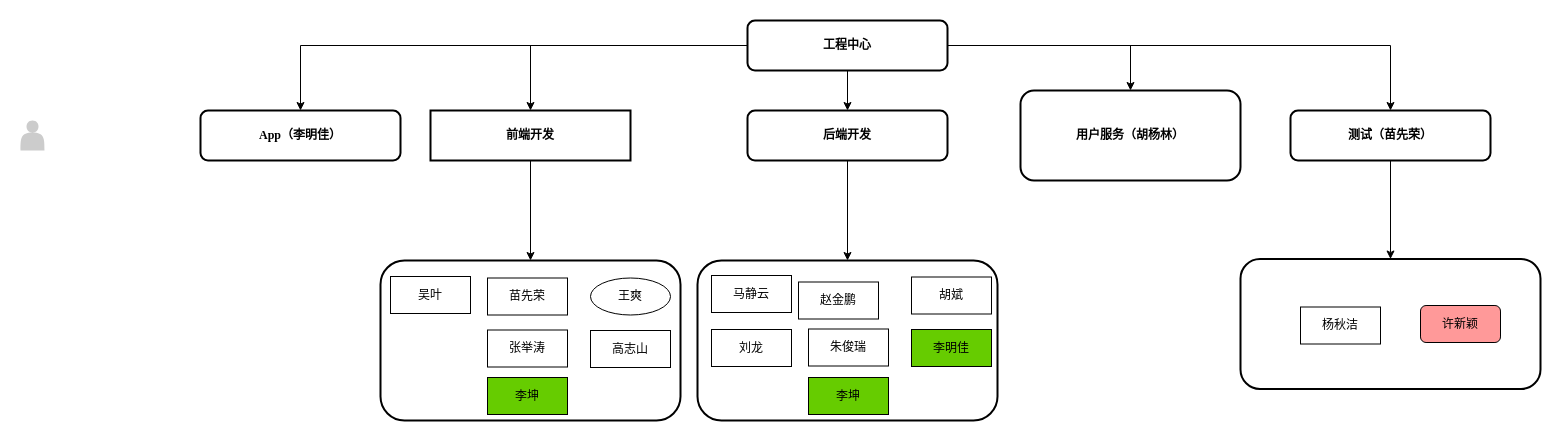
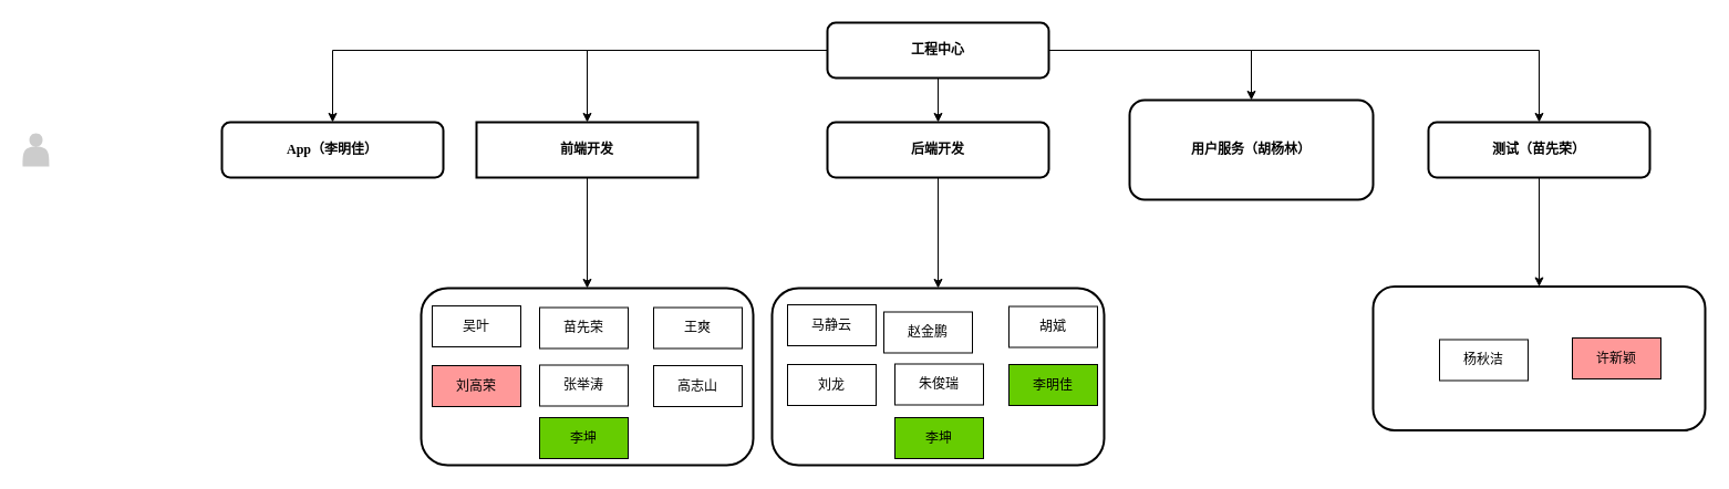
- <mxCell id="17" value="王爽" style="ellipse;whiteSpace=wrap;html=1;" vertex="1" parent="1"><mxGeometry x="590" y="277.5" width="80" height="37" as="geometry" /></mxCell>
+ <mxCell id="17" value="王爽" style="rounded=0;whiteSpace=wrap;html=1;" vertex="1" parent="1"><mxGeometry x="590" y="277.5" width="80" height="37" as="geometry" /></mxCell>
- <mxCell id="32" value="许新颖" style="whiteSpace=wrap;html=1;fillColor=#FF9999;rounded=1;" vertex="1" parent="1"><mxGeometry x="1420" y="305" width="80" height="37" as="geometry" /></mxCell>
+ <mxCell id="32" value="许新颖" style="rounded=0;whiteSpace=wrap;html=1;fillColor=#FF9999;" vertex="1" parent="1"><mxGeometry x="1420" y="305" width="80" height="37" as="geometry" /></mxCell>
+ <mxCell id="21" value="刘高荣" style="rounded=0;whiteSpace=wrap;html=1;fillColor=#FF9999;" vertex="1" parent="1"><mxGeometry x="390" y="330" width="80" height="37" as="geometry" /></mxCell>
